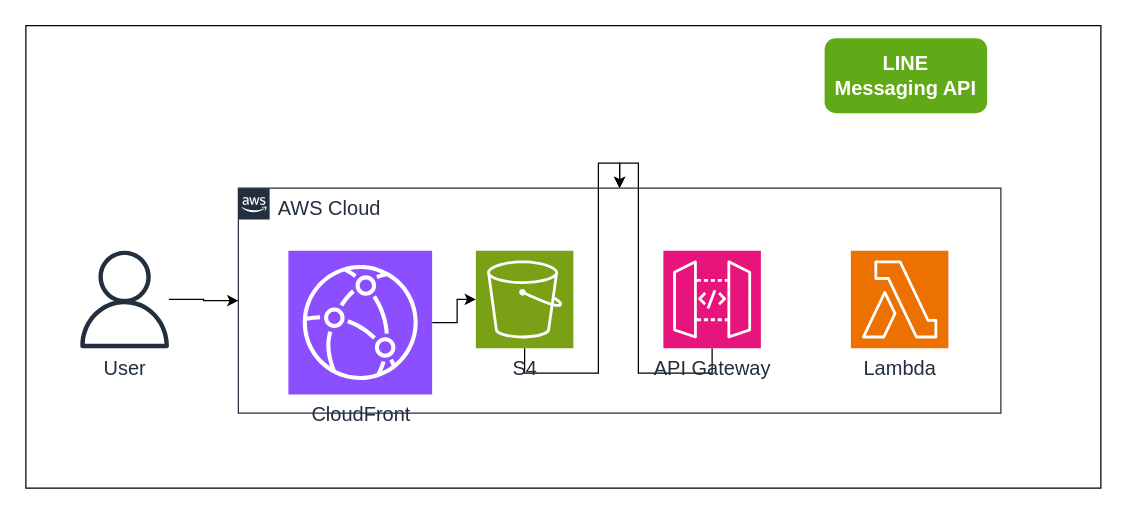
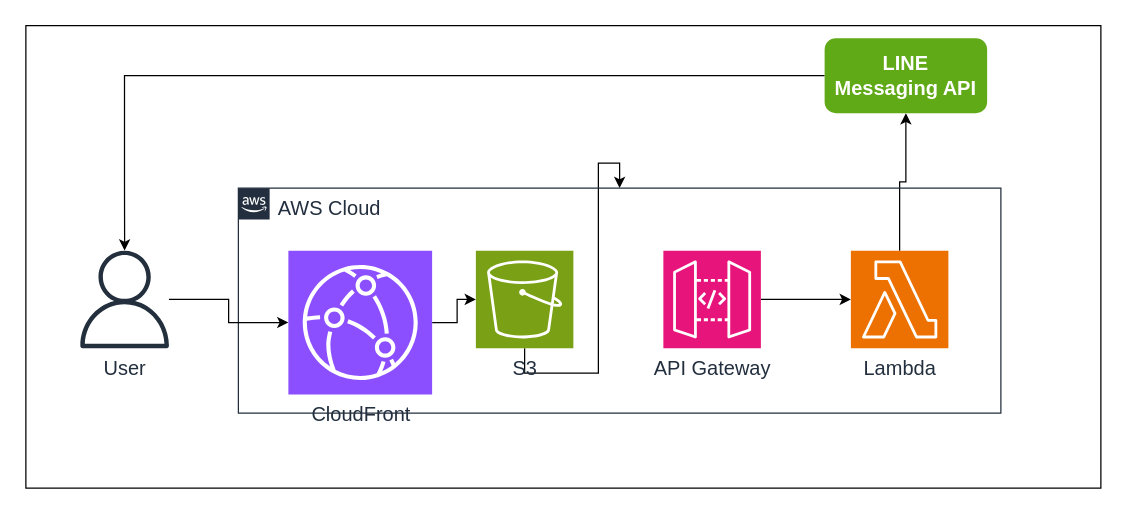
+ <mxCell id="11" style="edgeStyle=orthogonalEdgeStyle;rounded=0;orthogonalLoop=1;jettySize=auto;html=1;fontSize=16;" edge="1" parent="1" source="12" target="14"><mxGeometry relative="1" as="geometry" /></mxCell>
+ <mxCell id="9" style="edgeStyle=orthogonalEdgeStyle;rounded=0;orthogonalLoop=1;jettySize=auto;html=1;fontSize=16;" edge="1" parent="1" source="10" target="12"><mxGeometry relative="1" as="geometry" /></mxCell>
- <mxCell id="15" style="edgeStyle=orthogonalEdgeStyle;rounded=0;orthogonalLoop=1;jettySize=auto;html=1;fontSize=16;" edge="1" parent="1" source="14" target="13"><mxGeometry relative="1" as="geometry" /></mxCell>
+ <mxCell id="15" style="edgeStyle=orthogonalEdgeStyle;rounded=0;orthogonalLoop=1;jettySize=auto;html=1;entryX=0;entryY=0.5;entryDx=0;entryDy=0;entryPerimeter=0;fontSize=16;" edge="1" parent="1" source="14" target="6"><mxGeometry relative="1" as="geometry" /></mxCell>
- <mxCell id="7" style="edgeStyle=orthogonalEdgeStyle;rounded=0;orthogonalLoop=1;jettySize=auto;html=1;fontSize=16;" edge="1" parent="1" source="8" target="13"><mxGeometry relative="1" as="geometry" /></mxCell>
+ <mxCell id="7" style="edgeStyle=orthogonalEdgeStyle;rounded=0;orthogonalLoop=1;jettySize=auto;html=1;fontSize=16;" edge="1" parent="1" source="8" target="10"><mxGeometry relative="1" as="geometry" /></mxCell>
- <mxCell id="4" value="S4" style="sketch=0;points=[[0,0,0],[0.25,0,0],[0.5,0,0],[0.75,0,0],[1,0,0],[0,1,0],[0.25,1,0],[0.5,1,0],[0.75,1,0],[1,1,0],[0,0.25,0],[0,0.5,0],[0,0.75,0],[1,0.25,0],[1,0.5,0],[1,0.75,0]];outlineConnect=0;fontColor=#232F3E;fillColor=#7AA116;strokeColor=#ffffff;dashed=0;verticalLabelPosition=bottom;verticalAlign=top;align=center;html=1;fontSize=16;fontStyle=0;aspect=fixed;shape=mxgraph.aws4.resourceIcon;resIcon=mxgraph.aws4.s3;" vertex="1" parent="1"><mxGeometry x="380" y="200" width="78" height="78" as="geometry" /></mxCell>
+ <mxCell id="4" value="S3" style="sketch=0;points=[[0,0,0],[0.25,0,0],[0.5,0,0],[0.75,0,0],[1,0,0],[0,1,0],[0.25,1,0],[0.5,1,0],[0.75,1,0],[1,1,0],[0,0.25,0],[0,0.5,0],[0,0.75,0],[1,0.25,0],[1,0.5,0],[1,0.75,0]];outlineConnect=0;fontColor=#232F3E;fillColor=#7AA116;strokeColor=#ffffff;dashed=0;verticalLabelPosition=bottom;verticalAlign=top;align=center;html=1;fontSize=16;fontStyle=0;aspect=fixed;shape=mxgraph.aws4.resourceIcon;resIcon=mxgraph.aws4.s3;" vertex="1" parent="1"><mxGeometry x="380" y="200" width="78" height="78" as="geometry" /></mxCell>
